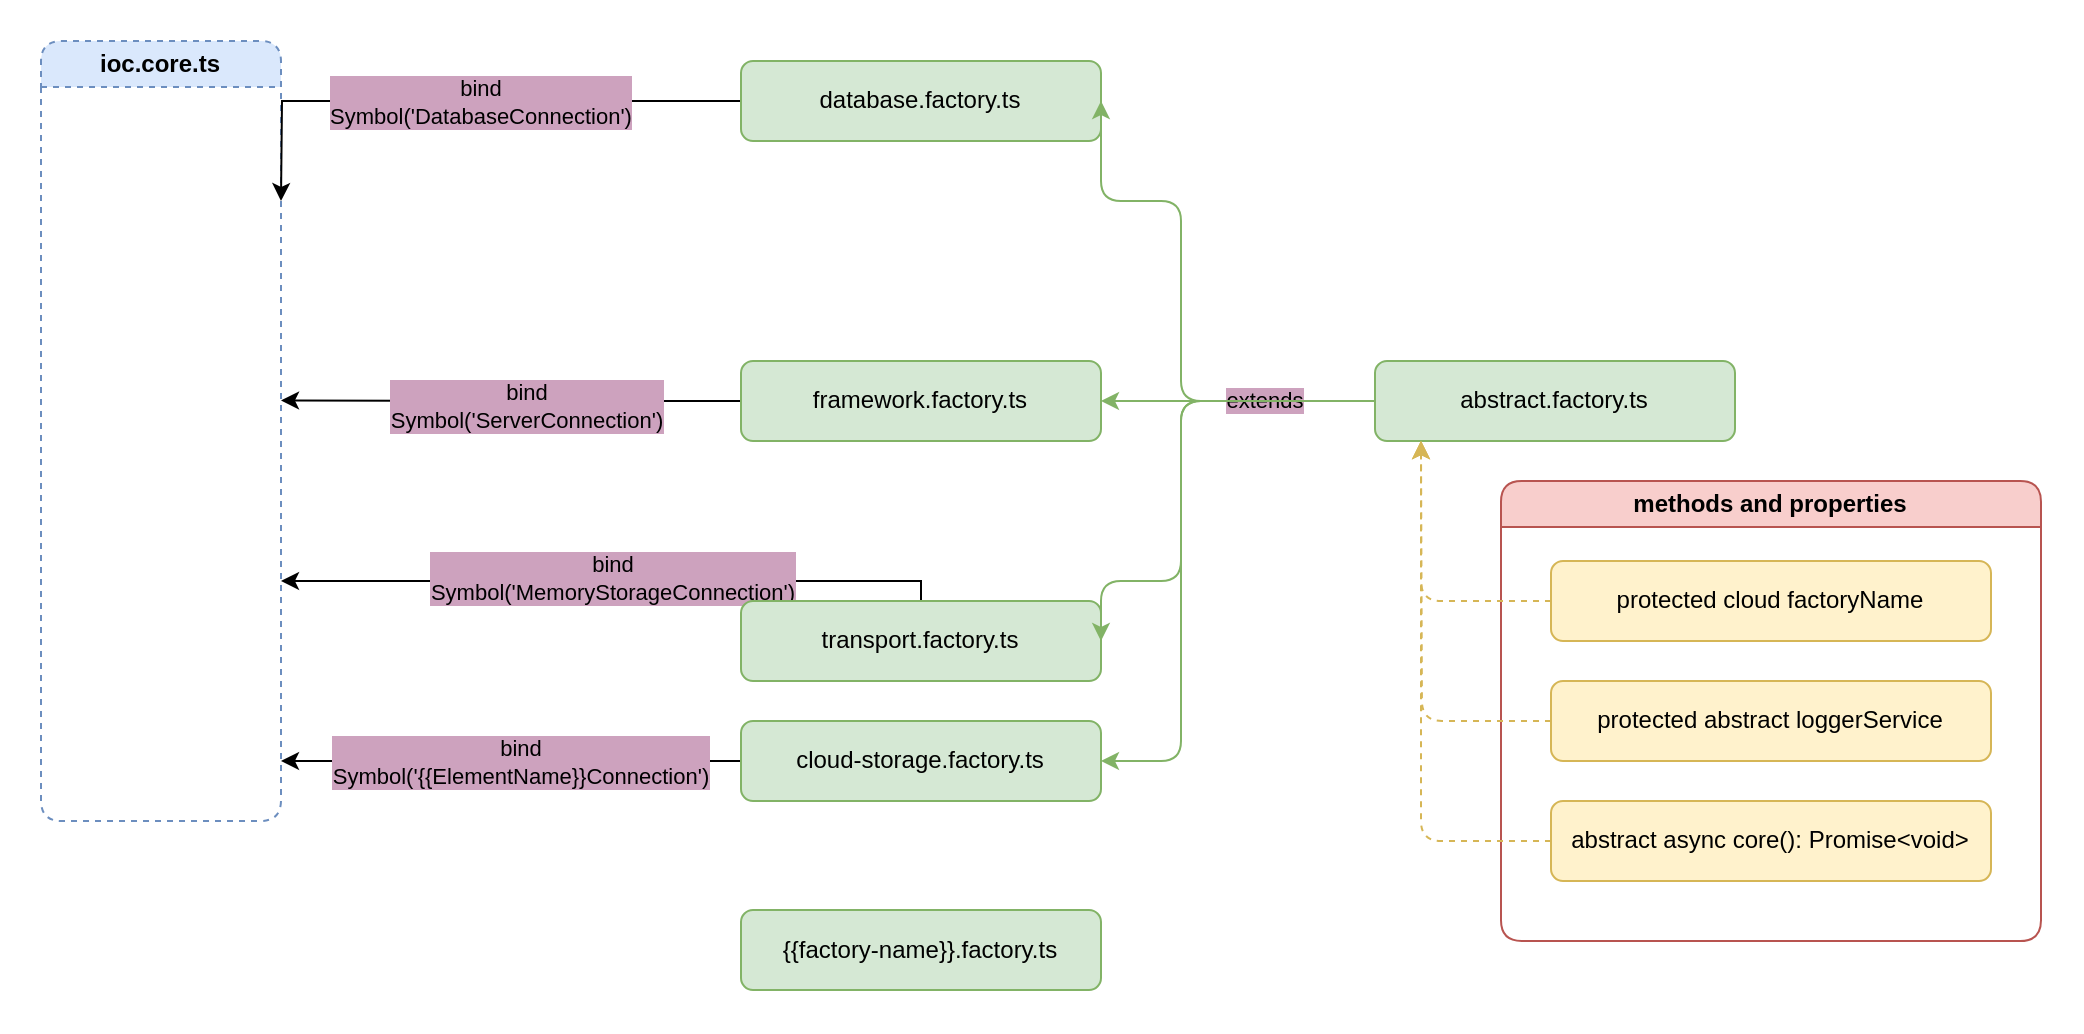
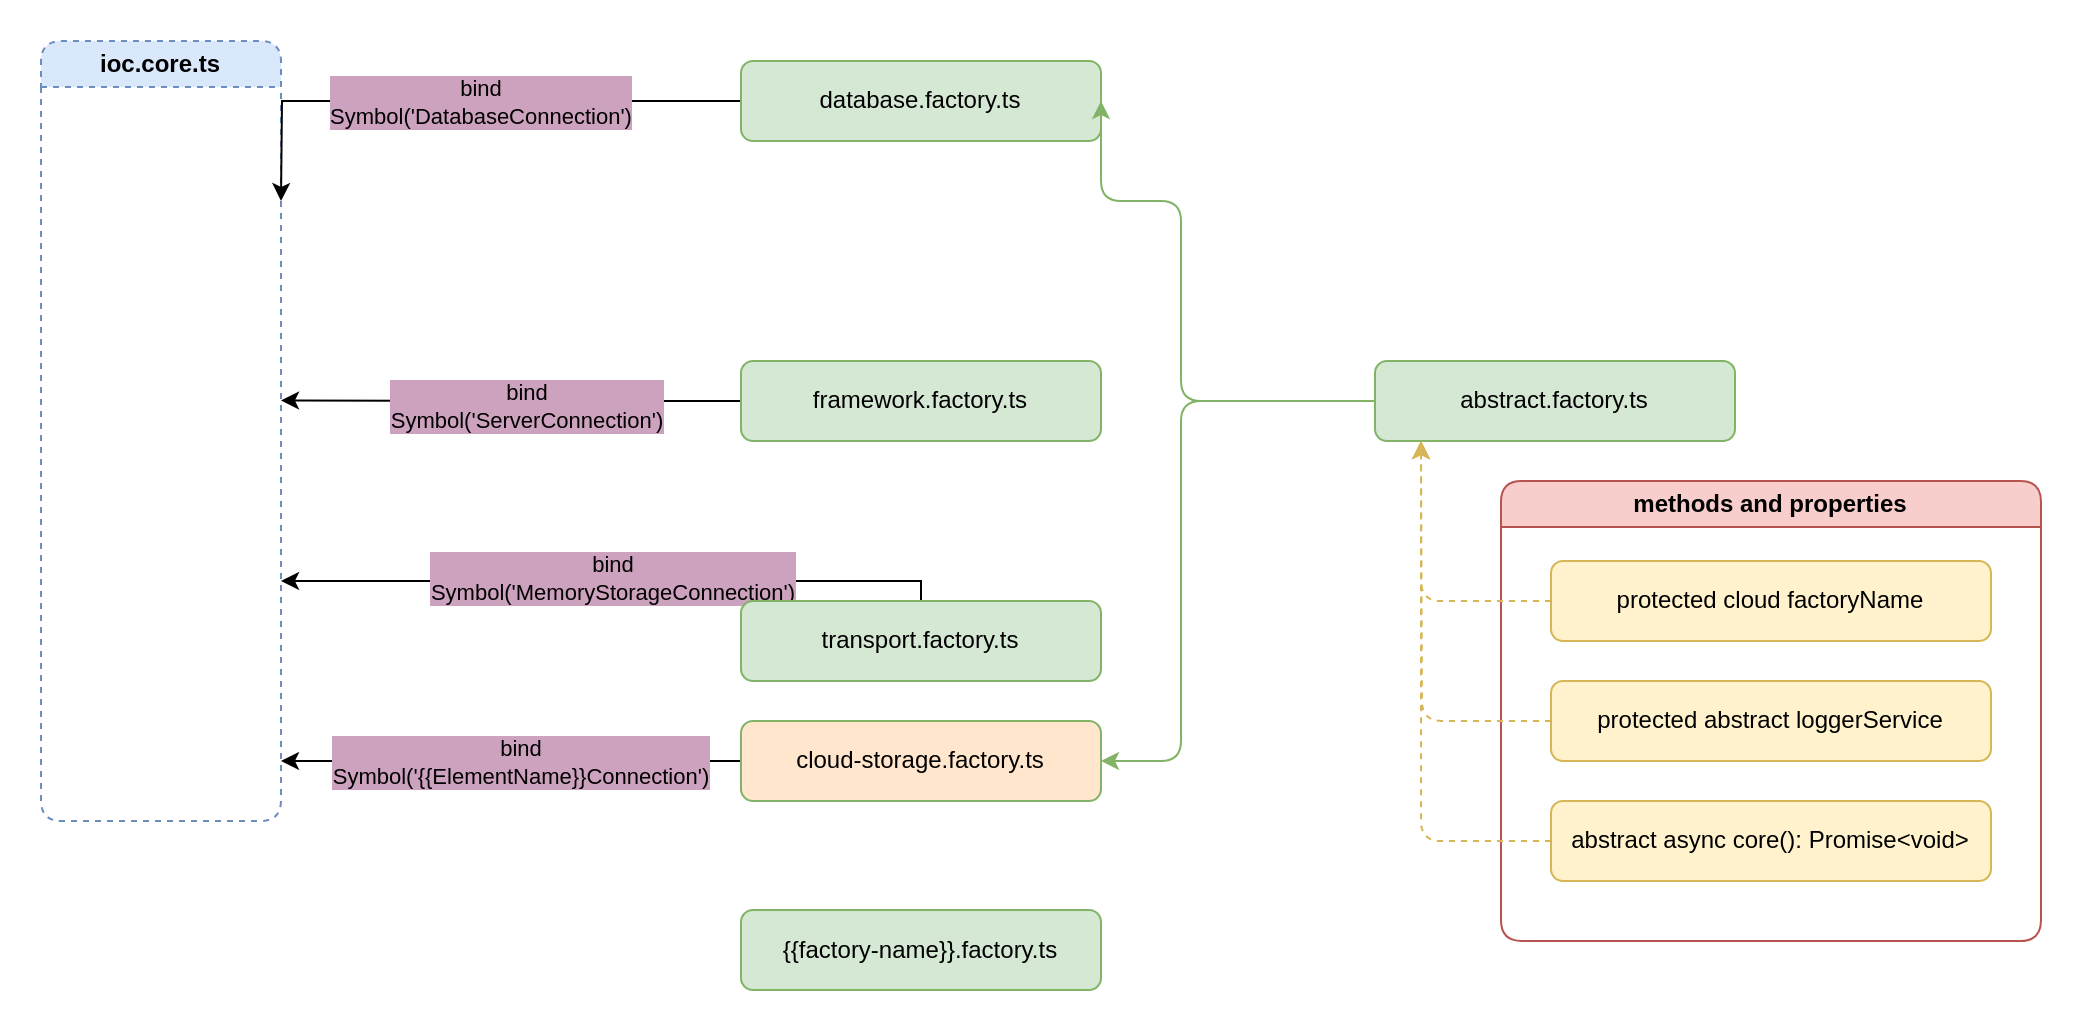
- <mxCell id="13" style="edgeStyle=orthogonalEdgeStyle;rounded=1;orthogonalLoop=1;jettySize=auto;html=1;entryX=1;entryY=0.5;entryDx=0;entryDy=0;fillColor=#d5e8d4;strokeColor=#82b366;" edge="1" parent="1" source="17" target="7"><mxGeometry relative="1" as="geometry" /></mxCell>
- <mxCell id="14" style="edgeStyle=orthogonalEdgeStyle;rounded=1;orthogonalLoop=1;jettySize=auto;html=1;entryX=1;entryY=0.5;entryDx=0;entryDy=0;fillColor=#d5e8d4;strokeColor=#82b366;" edge="1" parent="1" source="17" target="10"><mxGeometry relative="1" as="geometry"><Array as="points"><mxPoint x="590" y="200" /><mxPoint x="590" y="290" /></Array></mxGeometry></mxCell>
- <mxCell id="15" value="extends" style="edgeLabel;html=1;align=center;verticalAlign=middle;resizable=0;points=[];labelBackgroundColor=#CDA2BE;" vertex="1" connectable="0" parent="14"><mxGeometry x="-0.566" y="-1" relative="1" as="geometry"><mxPoint as="offset" /></mxGeometry></mxCell>
- <mxCell id="26" value="cloud-storage.factory.ts" style="rounded=1;whiteSpace=wrap;html=1;fillColor=#d5e8d4;strokeColor=#82b366;" vertex="1" parent="1"><mxGeometry x="370" y="360" width="180" height="40" as="geometry" /></mxCell>
+ <mxCell id="26" value="cloud-storage.factory.ts" style="rounded=1;whiteSpace=wrap;html=1;fillColor=#ffe6cc;strokeColor=#82b366;" vertex="1" parent="1"><mxGeometry x="370" y="360" width="180" height="40" as="geometry" /></mxCell>
